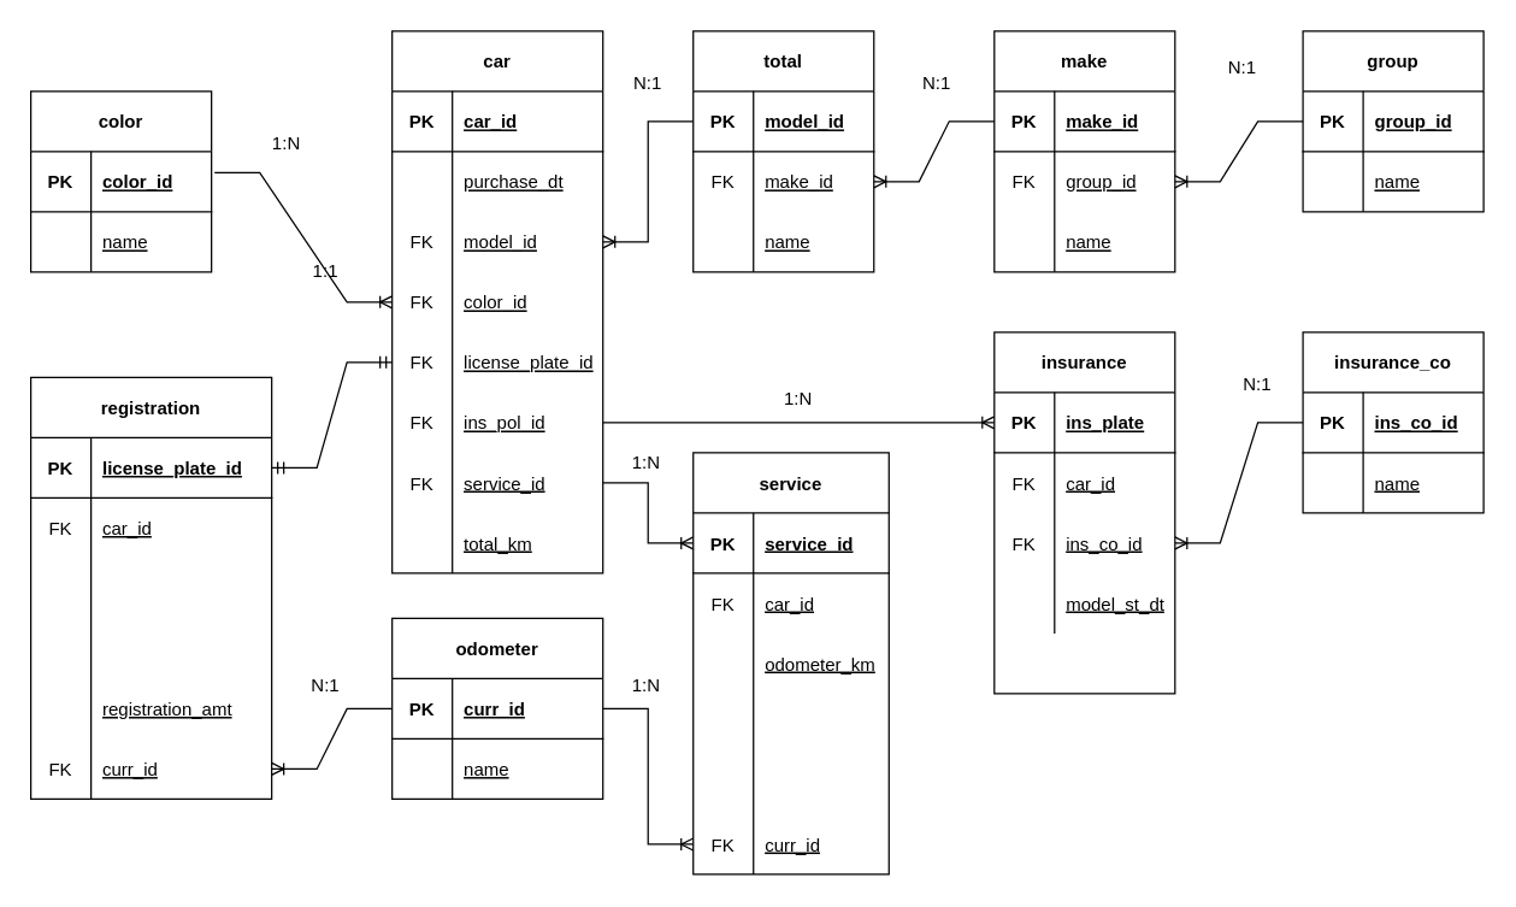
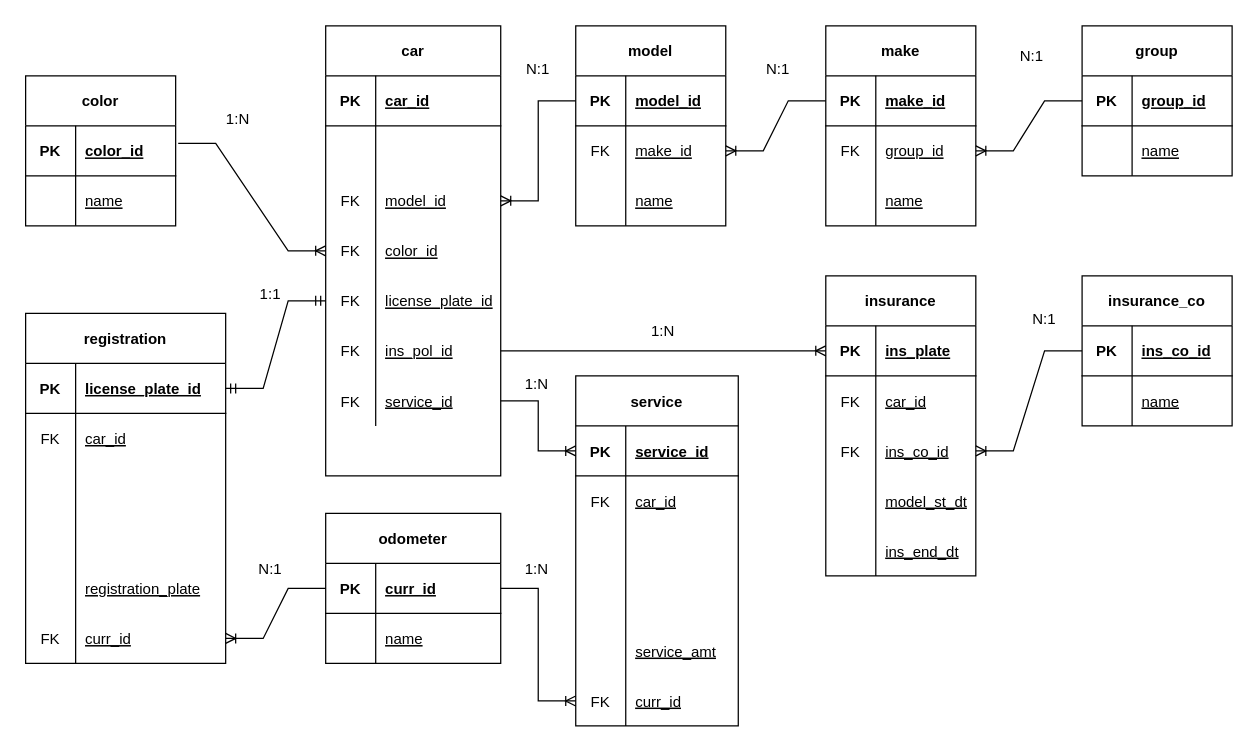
- <mxCell id="95" value="total" style="shape=table;startSize=40;container=1;collapsible=1;childLayout=tableLayout;fixedRows=1;rowLines=0;fontStyle=1;align=center;resizeLast=1;" vertex="1" parent="1"><mxGeometry x="460" y="20" width="120" height="160" as="geometry" /></mxCell>
+ <mxCell id="95" value="model" style="shape=table;startSize=40;container=1;collapsible=1;childLayout=tableLayout;fixedRows=1;rowLines=0;fontStyle=1;align=center;resizeLast=1;" vertex="1" parent="1"><mxGeometry x="460" y="20" width="120" height="160" as="geometry" /></mxCell>
- <mxCell id="49" value="purchase_dt" style="shape=partialRectangle;overflow=hidden;connectable=0;fillColor=none;top=0;left=0;bottom=0;right=0;align=left;spacingLeft=6;fontStyle=4" vertex="1" parent="47"><mxGeometry x="40" width="100" height="40" as="geometry"><mxRectangle width="100" height="40" as="alternateBounds" /></mxGeometry></mxCell>
- <mxCell id="144" value="1:1" style="text;html=1;strokeColor=none;fillColor=none;align=center;verticalAlign=middle;whiteSpace=wrap;rounded=0;" vertex="1" parent="1"><mxGeometry x="186" y="165" width="60" height="30" as="geometry" /></mxCell>
+ <mxCell id="144" value="1:1" style="text;html=1;strokeColor=none;fillColor=none;align=center;verticalAlign=middle;whiteSpace=wrap;rounded=0;" vertex="1" parent="1"><mxGeometry x="186" y="220" width="60" height="30" as="geometry" /></mxCell>
- <mxCell id="67" value="total_km" style="shape=partialRectangle;overflow=hidden;connectable=0;fillColor=none;top=0;left=0;bottom=0;right=0;align=left;spacingLeft=6;fontStyle=4" vertex="1" parent="65"><mxGeometry x="40" width="100" height="40" as="geometry"><mxRectangle width="100" height="40" as="alternateBounds" /></mxGeometry></mxCell>
- <mxCell id="34" value="odometer_km" style="shape=partialRectangle;overflow=hidden;connectable=0;fillColor=none;top=0;left=0;bottom=0;right=0;align=left;spacingLeft=6;fontStyle=4" vertex="1" parent="32"><mxGeometry x="40" width="90" height="40" as="geometry"><mxRectangle width="90" height="40" as="alternateBounds" /></mxGeometry></mxCell>
+ <mxCell id="143" value="ins_end_dt" style="shape=partialRectangle;overflow=hidden;connectable=0;fillColor=none;top=0;left=0;bottom=0;right=0;align=left;spacingLeft=6;fontStyle=4" vertex="1" parent="141"><mxGeometry x="40" width="80" height="40" as="geometry"><mxRectangle width="80" height="40" as="alternateBounds" /></mxGeometry></mxCell>
- <mxCell id="81" value="registration_amt" style="shape=partialRectangle;overflow=hidden;connectable=0;fillColor=none;top=0;left=0;bottom=0;right=0;align=left;spacingLeft=6;fontStyle=4" vertex="1" parent="79"><mxGeometry x="40" width="120" height="40" as="geometry"><mxRectangle width="120" height="40" as="alternateBounds" /></mxGeometry></mxCell>
+ <mxCell id="81" value="registration_plate" style="shape=partialRectangle;overflow=hidden;connectable=0;fillColor=none;top=0;left=0;bottom=0;right=0;align=left;spacingLeft=6;fontStyle=4" vertex="1" parent="79"><mxGeometry x="40" width="120" height="40" as="geometry"><mxRectangle width="120" height="40" as="alternateBounds" /></mxGeometry></mxCell>
+ <mxCell id="39" value="service_amt" style="shape=partialRectangle;overflow=hidden;connectable=0;fillColor=none;top=0;left=0;bottom=0;right=0;align=left;spacingLeft=6;fontStyle=4" vertex="1" parent="37"><mxGeometry x="40" width="90" height="40" as="geometry"><mxRectangle width="90" height="40" as="alternateBounds" /></mxGeometry></mxCell>
